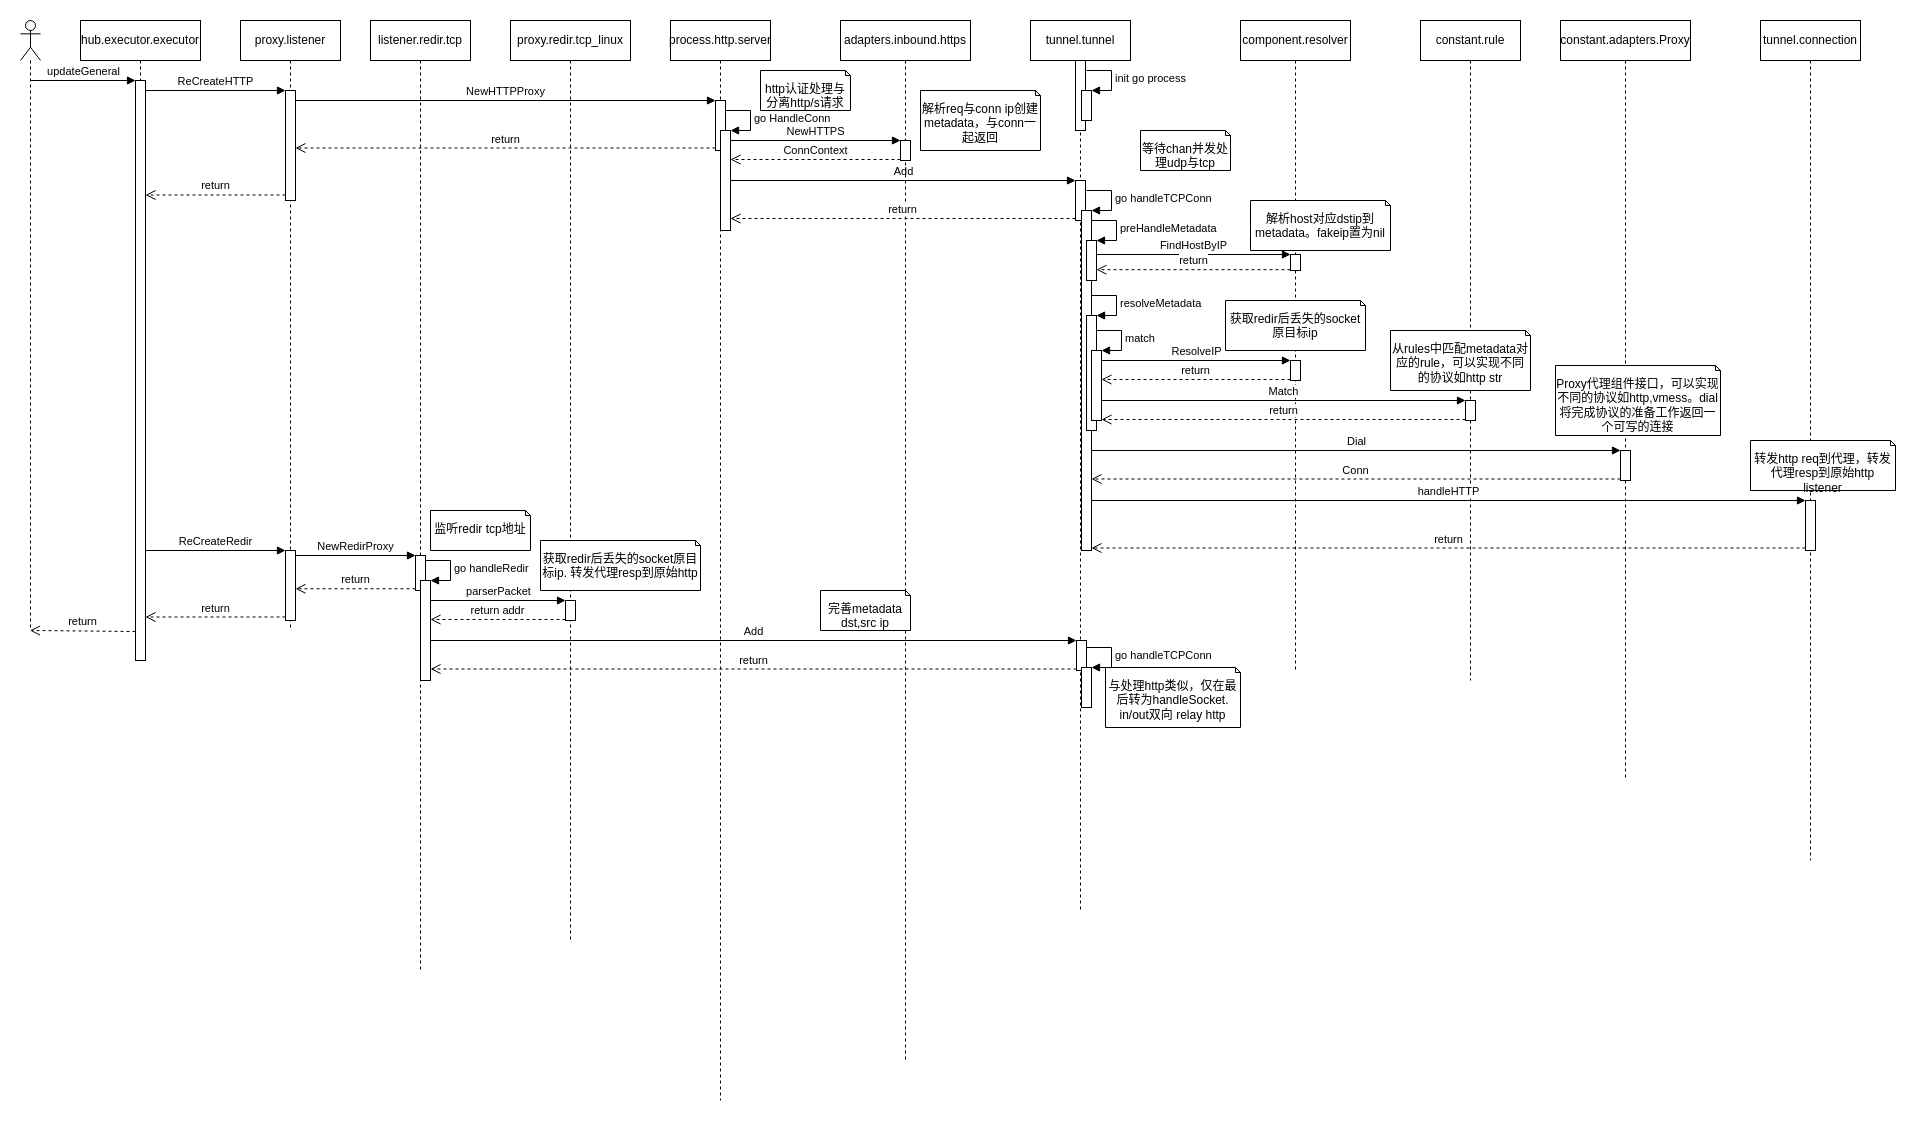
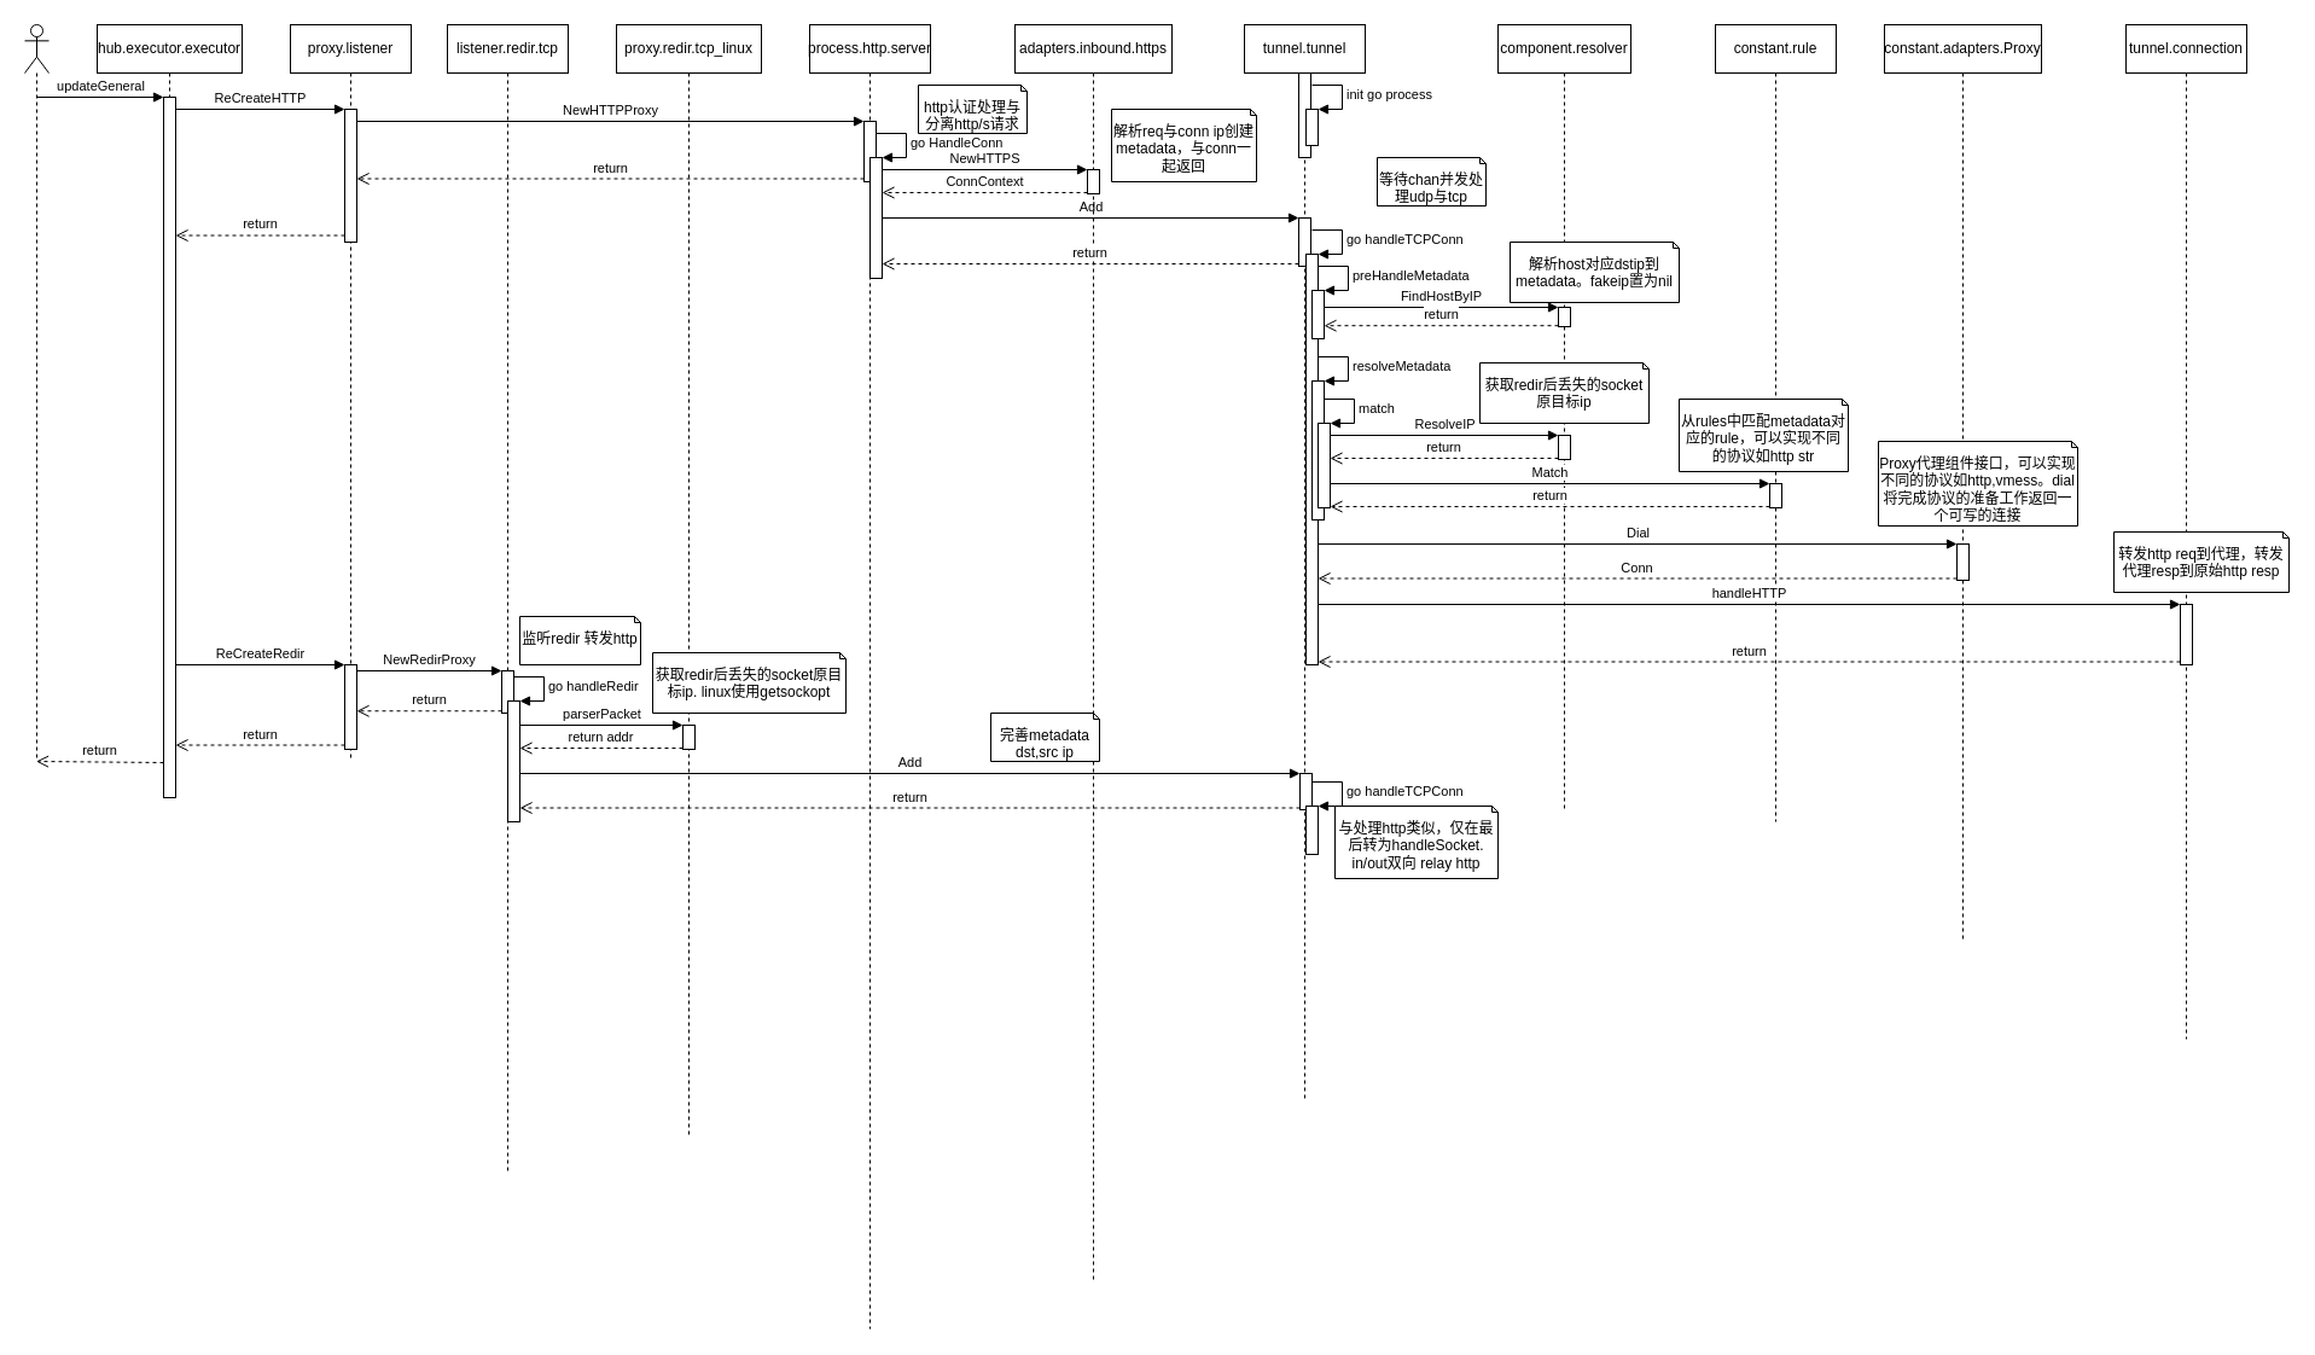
- <mxCell id="66" value="转发http req到代理，转发代理resp到原始http listener" style="shape=note2;boundedLbl=1;whiteSpace=wrap;html=1;size=5;verticalAlign=top;align=center;" parent="1" vertex="1"><mxGeometry x="1750" y="440" width="145" height="50" as="geometry" /></mxCell>
+ <mxCell id="66" value="转发http req到代理，转发代理resp到原始http resp" style="shape=note2;boundedLbl=1;whiteSpace=wrap;html=1;size=5;verticalAlign=top;align=center;" parent="1" vertex="1"><mxGeometry x="1750" y="440" width="145" height="50" as="geometry" /></mxCell>
- <mxCell id="75" value="监听redir tcp地址" style="shape=note2;boundedLbl=1;whiteSpace=wrap;html=1;size=5;verticalAlign=top;align=center;" vertex="1" parent="1"><mxGeometry x="430" y="510" width="100" height="40" as="geometry" /></mxCell>
+ <mxCell id="75" value="监听redir 转发http" style="shape=note2;boundedLbl=1;whiteSpace=wrap;html=1;size=5;verticalAlign=top;align=center;" vertex="1" parent="1"><mxGeometry x="430" y="510" width="100" height="40" as="geometry" /></mxCell>
- <mxCell id="80" value="获取redir后丢失的socket原目标ip. 转发代理resp到原始http" style="shape=note2;boundedLbl=1;whiteSpace=wrap;html=1;size=5;verticalAlign=top;align=center;" vertex="1" parent="1"><mxGeometry x="540" y="540" width="160" height="50" as="geometry" /></mxCell>
+ <mxCell id="80" value="获取redir后丢失的socket原目标ip. linux使用getsockopt" style="shape=note2;boundedLbl=1;whiteSpace=wrap;html=1;size=5;verticalAlign=top;align=center;" vertex="1" parent="1"><mxGeometry x="540" y="540" width="160" height="50" as="geometry" /></mxCell>
